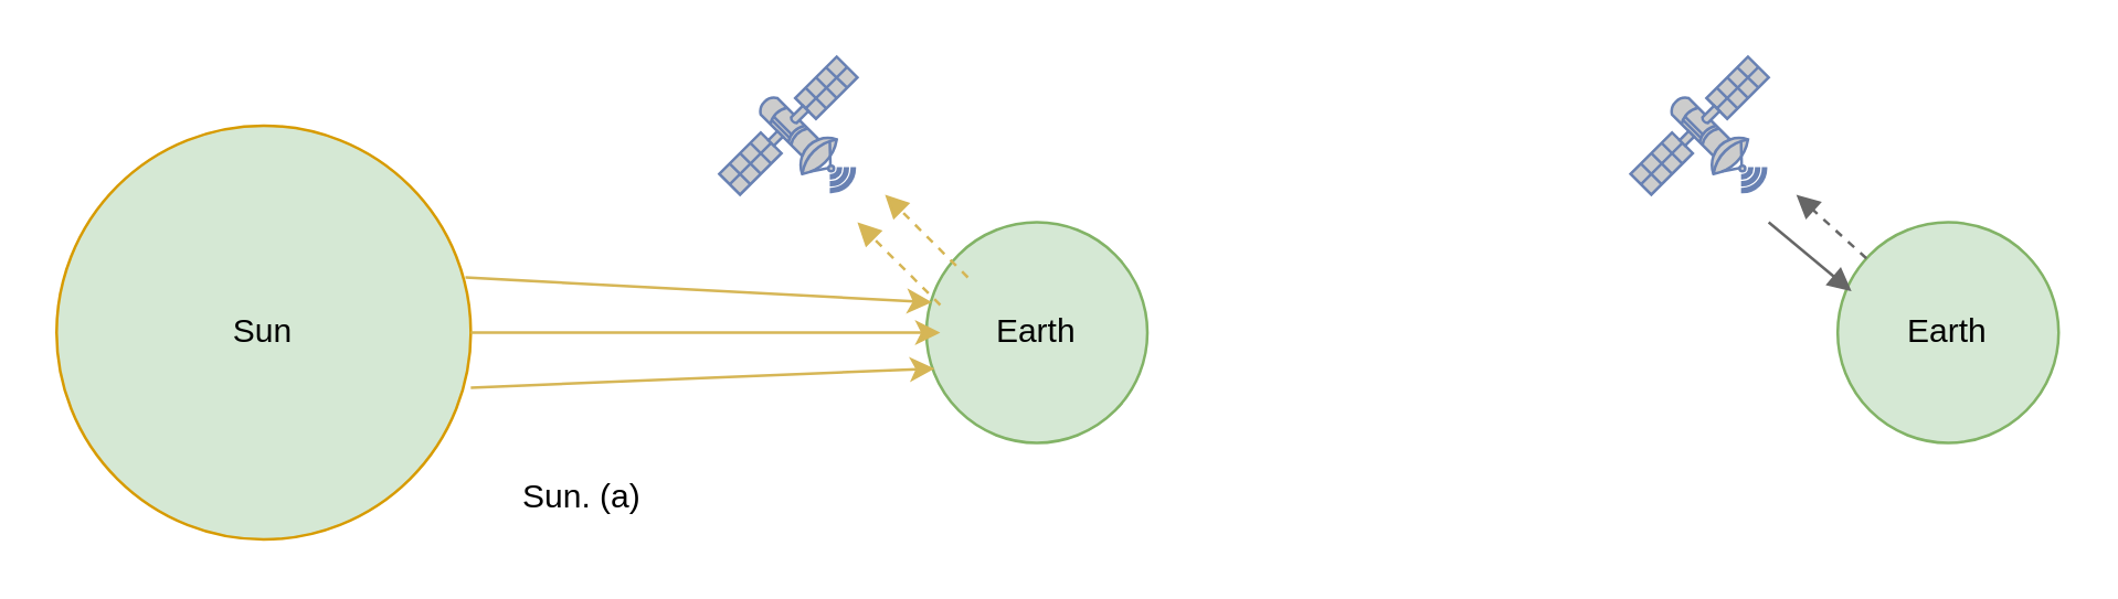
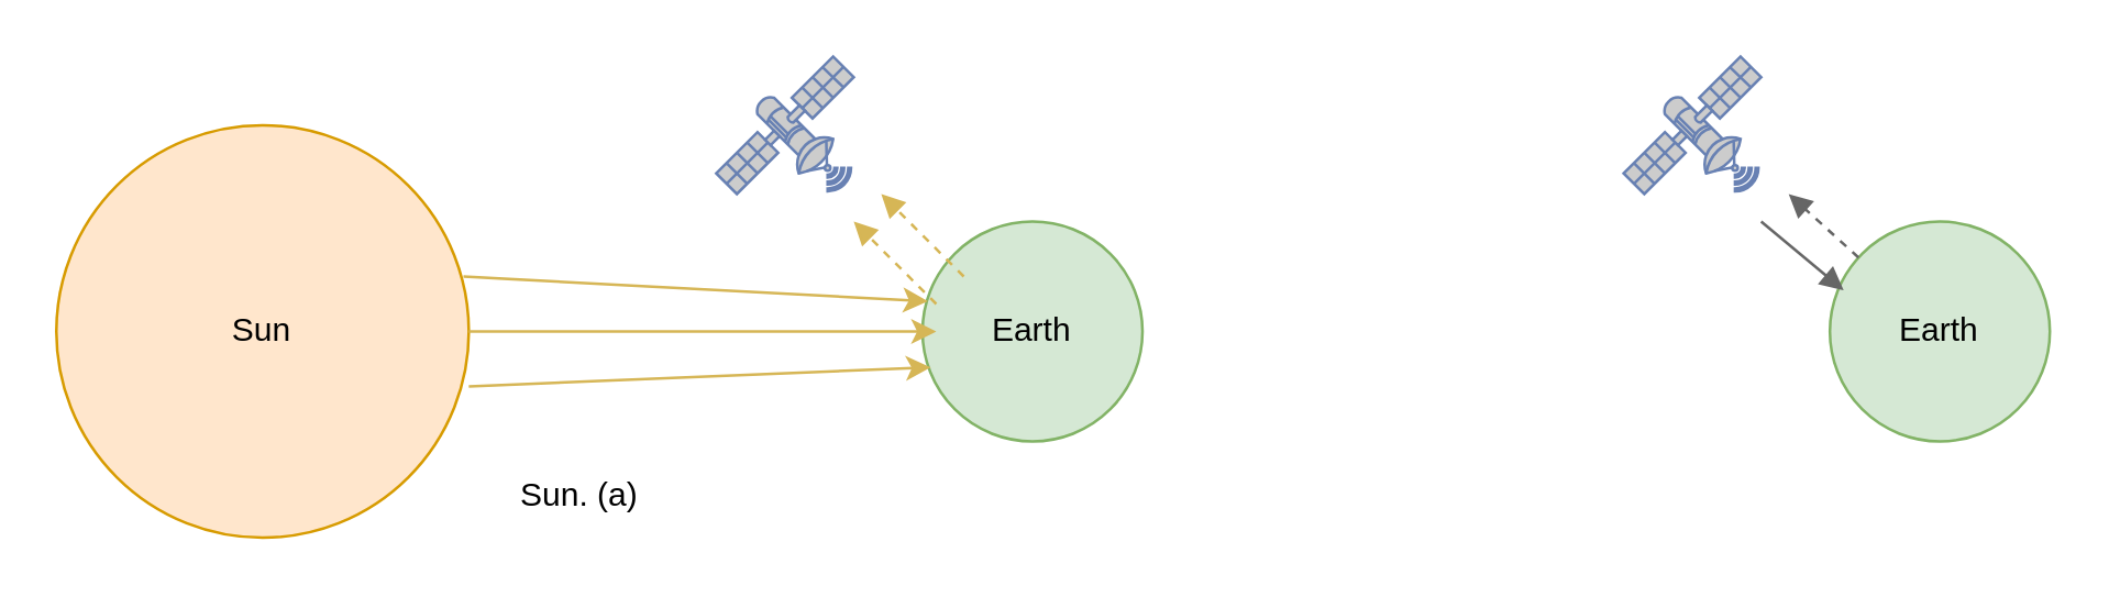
- <mxCell id="3" value="Sun" style="ellipse;whiteSpace=wrap;html=1;aspect=fixed;fillColor=#d5e8d4;strokeColor=#d79b00;" parent="1" vertex="1"><mxGeometry x="20" y="45" width="150" height="150" as="geometry" /></mxCell>
+ <mxCell id="3" value="Sun" style="ellipse;whiteSpace=wrap;html=1;aspect=fixed;fillColor=#ffe6cc;strokeColor=#d79b00;" parent="1" vertex="1"><mxGeometry x="20" y="45" width="150" height="150" as="geometry" /></mxCell>
